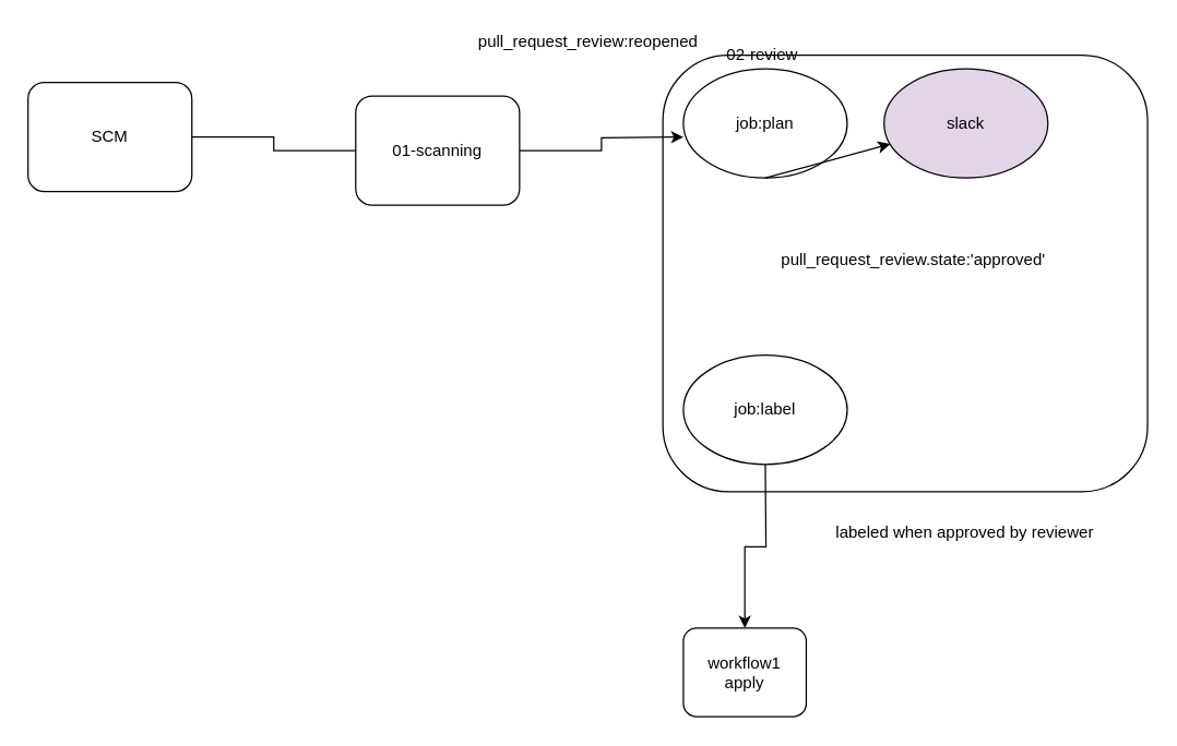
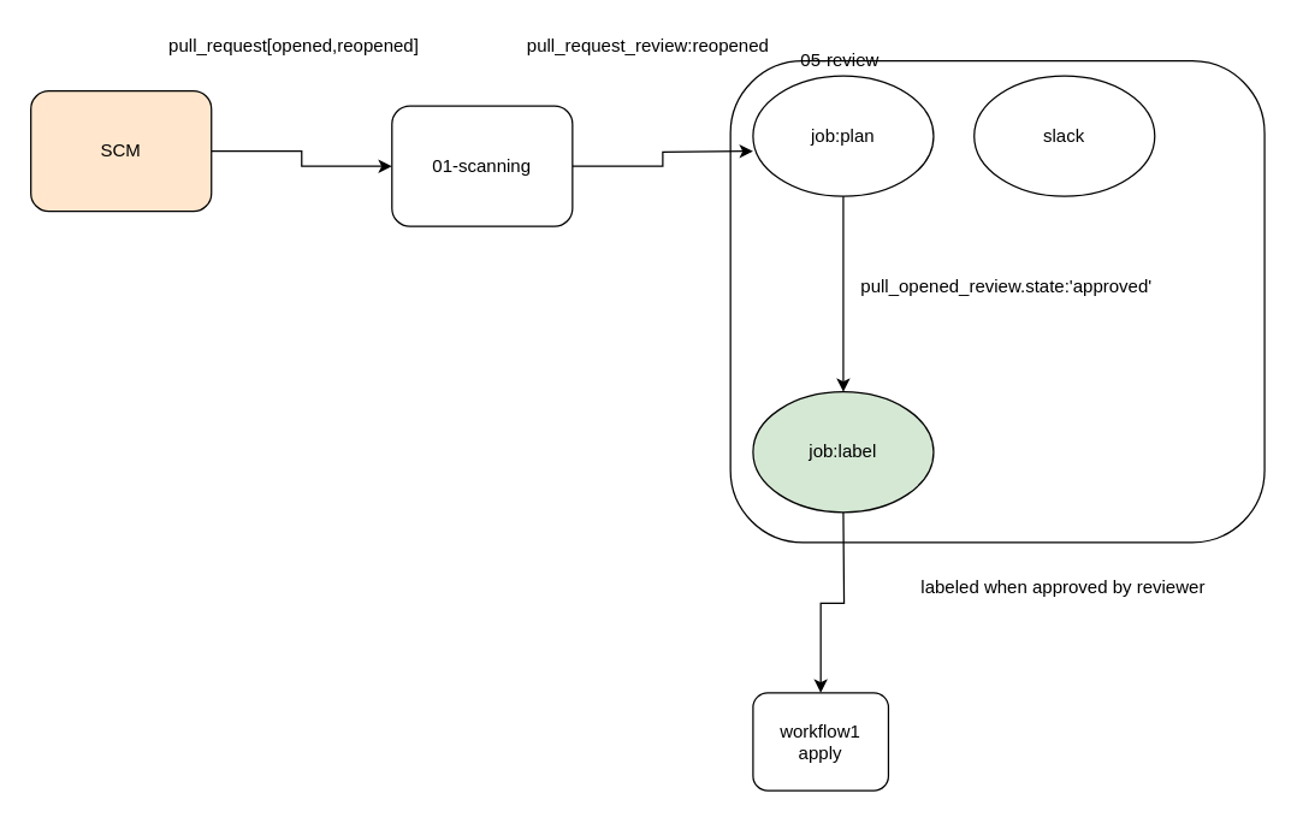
+ <mxCell id="7" value="pull_request[opened,reopened]" style="text;html=1;resizable=0;points=[];autosize=1;align=left;verticalAlign=top;spacingTop=-4;" parent="1" vertex="1"><mxGeometry x="110" y="20" width="180" height="20" as="geometry" /></mxCell>
- <mxCell id="15" value="02-review" style="text;html=1;resizable=0;points=[];autosize=1;align=left;verticalAlign=top;spacingTop=-4;" parent="1" vertex="1"><mxGeometry x="530" y="30" width="70" height="20" as="geometry" /></mxCell>
+ <mxCell id="15" value="05-review" style="text;html=1;resizable=0;points=[];autosize=1;align=left;verticalAlign=top;spacingTop=-4;" parent="1" vertex="1"><mxGeometry x="530" y="30" width="70" height="20" as="geometry" /></mxCell>
- <mxCell id="16" value="slack" style="ellipse;whiteSpace=wrap;html=1;fillColor=#e1d5e7;" parent="1" vertex="1"><mxGeometry x="647" y="50" width="120" height="80" as="geometry" /></mxCell>
+ <mxCell id="16" value="slack" style="ellipse;whiteSpace=wrap;html=1;" parent="1" vertex="1"><mxGeometry x="647" y="50" width="120" height="80" as="geometry" /></mxCell>
- <mxCell id="4" value="SCM" style="rounded=1;whiteSpace=wrap;html=1;arcSize=15;" parent="1" vertex="1"><mxGeometry x="20" y="60" width="120" height="80" as="geometry" /></mxCell>
+ <mxCell id="4" value="SCM" style="rounded=1;whiteSpace=wrap;html=1;arcSize=15;fillColor=#ffe6cc;" parent="1" vertex="1"><mxGeometry x="20" y="60" width="120" height="80" as="geometry" /></mxCell>
- <mxCell id="3" style="edgeStyle=orthogonalEdgeStyle;rounded=0;orthogonalLoop=1;jettySize=auto;html=1;entryX=0;entryY=0.5;entryDx=0;entryDy=0;endArrow=none;" parent="1" source="4" target="6" edge="1"><mxGeometry relative="1" as="geometry" /></mxCell>
+ <mxCell id="3" style="edgeStyle=orthogonalEdgeStyle;rounded=0;orthogonalLoop=1;jettySize=auto;html=1;entryX=0;entryY=0.5;entryDx=0;entryDy=0;" parent="1" source="4" target="6" edge="1"><mxGeometry relative="1" as="geometry" /></mxCell>
- <mxCell id="17" value="" style="endArrow=classic;html=1;exitX=0.5;exitY=1;exitDx=0;exitDy=0;" parent="1" source="13" target="16" edge="1"><mxGeometry width="50" height="50" relative="1" as="geometry"><mxPoint x="570" y="210" as="sourcePoint" /><mxPoint x="620" y="160" as="targetPoint" /></mxGeometry></mxCell>
+ <mxCell id="17" value="" style="endArrow=classic;html=1;exitX=0.5;exitY=1;exitDx=0;exitDy=0;entryX=0.5;entryY=0;entryDx=0;entryDy=0;" parent="1" source="13" target="14" edge="1"><mxGeometry width="50" height="50" relative="1" as="geometry"><mxPoint x="570" y="210" as="sourcePoint" /><mxPoint x="620" y="160" as="targetPoint" /></mxGeometry></mxCell>
- <mxCell id="10" value="pull_request_review.state:'approved'" style="text;html=1;resizable=0;points=[];autosize=1;align=left;verticalAlign=top;spacingTop=-4;" parent="1" vertex="1"><mxGeometry x="570" y="180" width="210" height="20" as="geometry" /></mxCell>
+ <mxCell id="10" value="pull_opened_review.state:'approved'" style="text;html=1;resizable=0;points=[];autosize=1;align=left;verticalAlign=top;spacingTop=-4;" parent="1" vertex="1"><mxGeometry x="570" y="180" width="210" height="20" as="geometry" /></mxCell>
- <mxCell id="14" value="job:label" style="ellipse;whiteSpace=wrap;html=1;" parent="1" vertex="1"><mxGeometry x="500" y="260" width="120" height="80" as="geometry" /></mxCell>
+ <mxCell id="14" value="job:label" style="ellipse;whiteSpace=wrap;html=1;fillColor=#d5e8d4;" parent="1" vertex="1"><mxGeometry x="500" y="260" width="120" height="80" as="geometry" /></mxCell>
